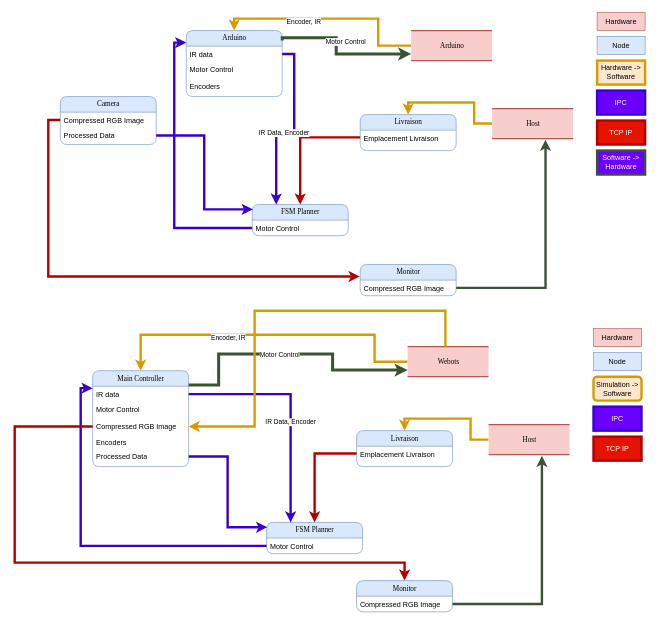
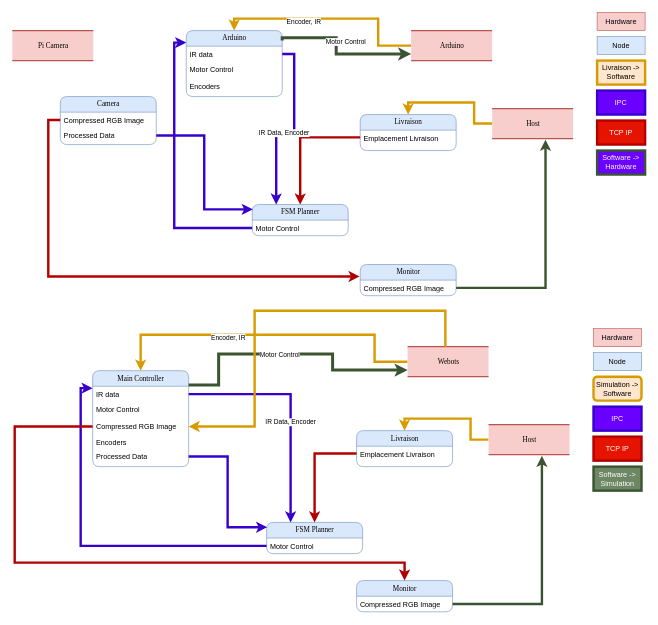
+ <mxCell id="9" value="Pi Camera" style="html=1;rounded=0;shadow=0;comic=0;labelBackgroundColor=none;strokeWidth=2;fontFamily=Verdana;fontSize=12;align=center;shape=mxgraph.ios7ui.horLines;fillColor=#f8cecc;strokeColor=#b85450;" parent="1" vertex="1"><mxGeometry x="20" y="50" width="135" height="50" as="geometry" /></mxCell>
- <mxCell id="29" value="Hardware -&amp;gt; Software" style="whiteSpace=wrap;html=1;fillColor=#ffe6cc;strokeColor=#d79b00;strokeWidth=4;" parent="1" vertex="1"><mxGeometry x="995" y="100" width="80" height="40" as="geometry" /></mxCell>
+ <mxCell id="29" value="Livraison -&amp;gt; Software" style="whiteSpace=wrap;html=1;fillColor=#ffe6cc;strokeColor=#d79b00;strokeWidth=4;" parent="1" vertex="1"><mxGeometry x="995" y="100" width="80" height="40" as="geometry" /></mxCell>
+ <mxCell id="64" value="Software -&amp;gt; Simulation" style="whiteSpace=wrap;html=1;fillColor=#6d8764;strokeColor=#3A5431;strokeWidth=4;fontColor=#ffffff;" vertex="1" parent="1"><mxGeometry x="989" y="777" width="80" height="40" as="geometry" /></mxCell>
